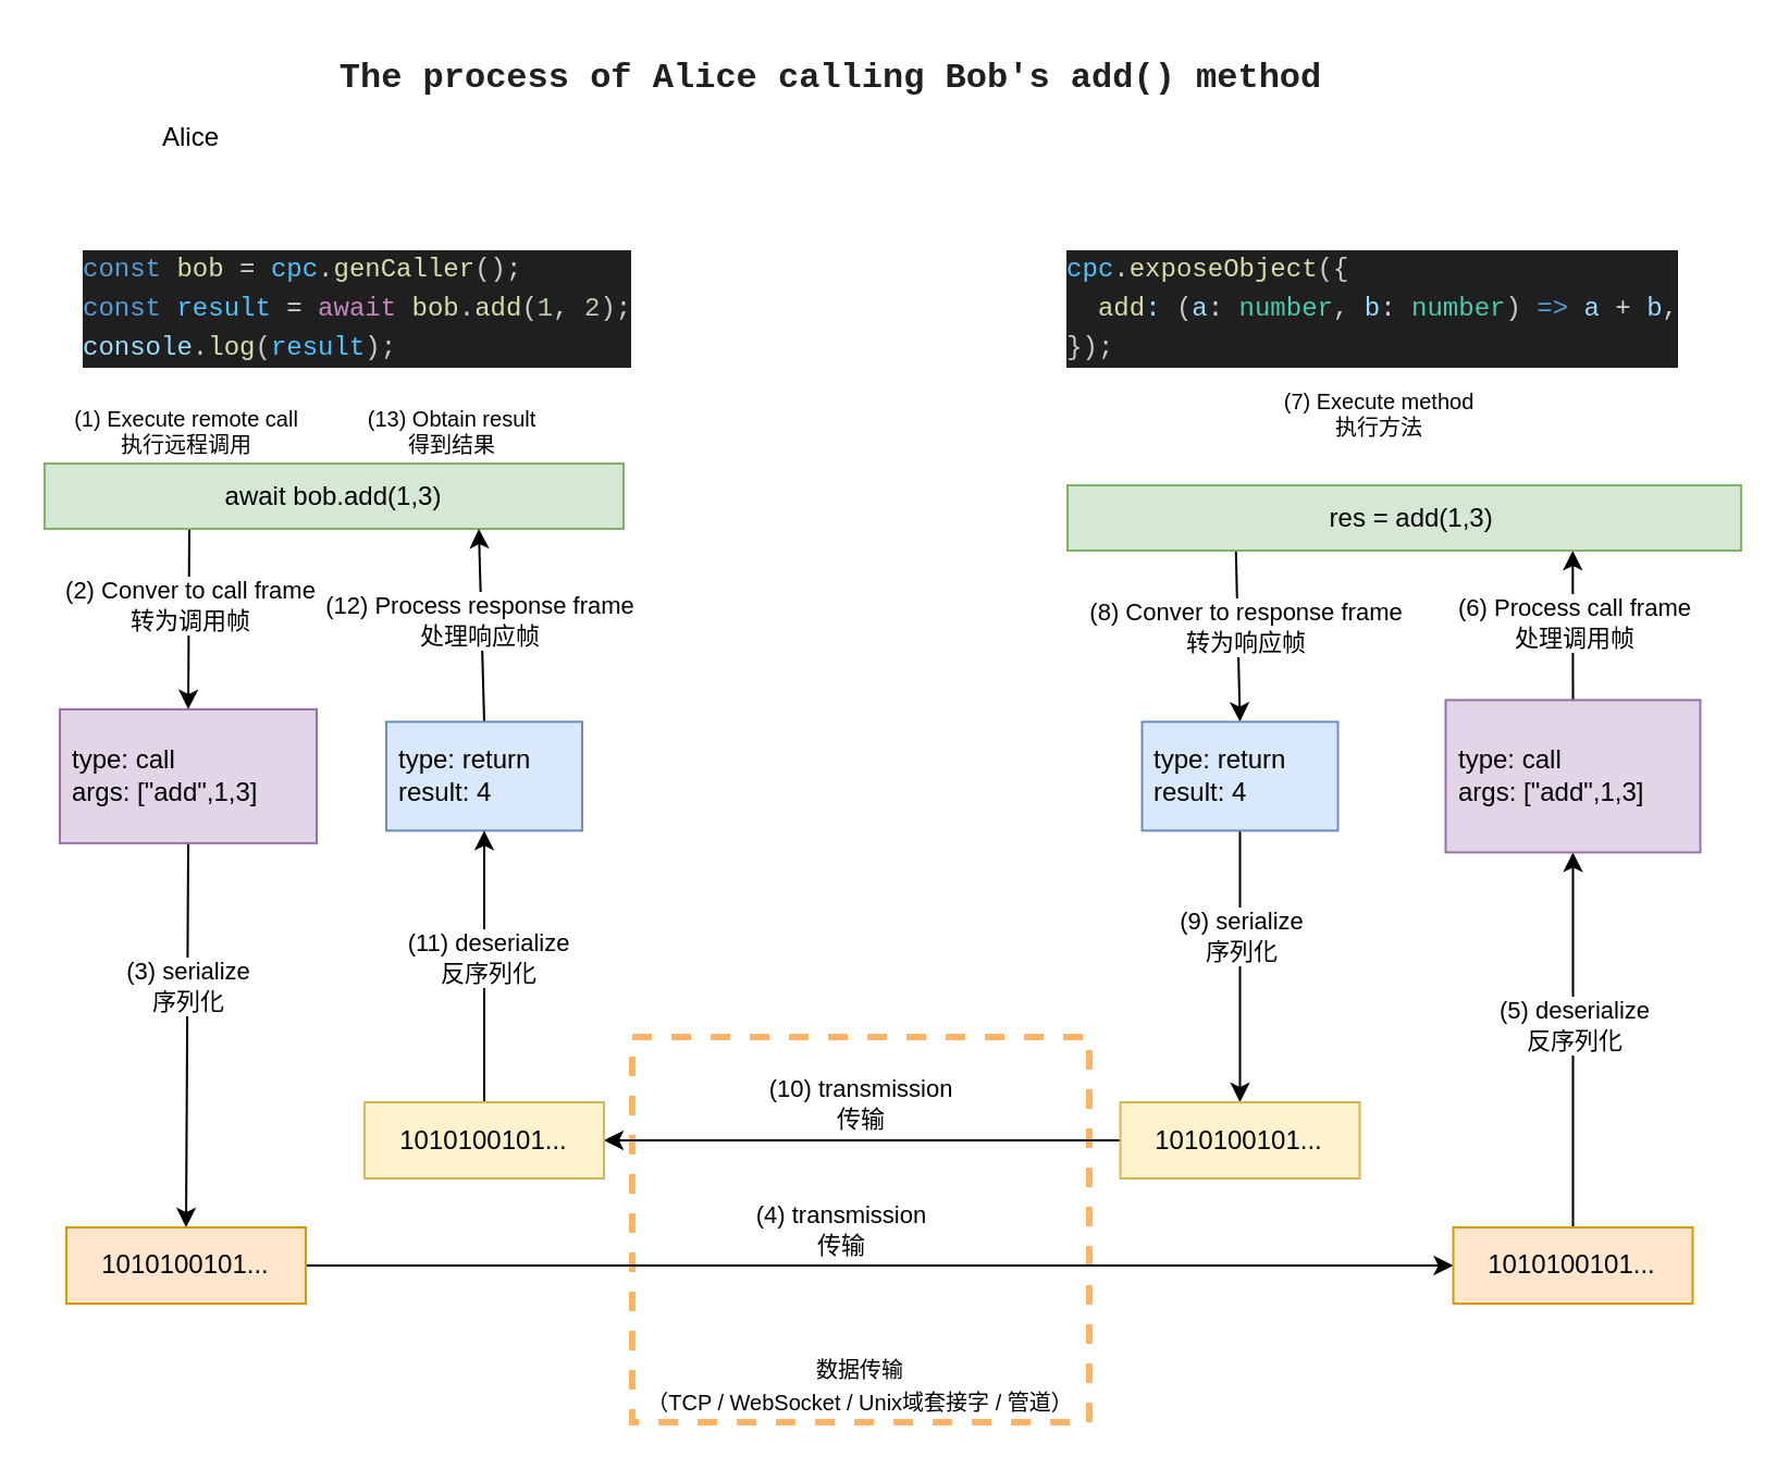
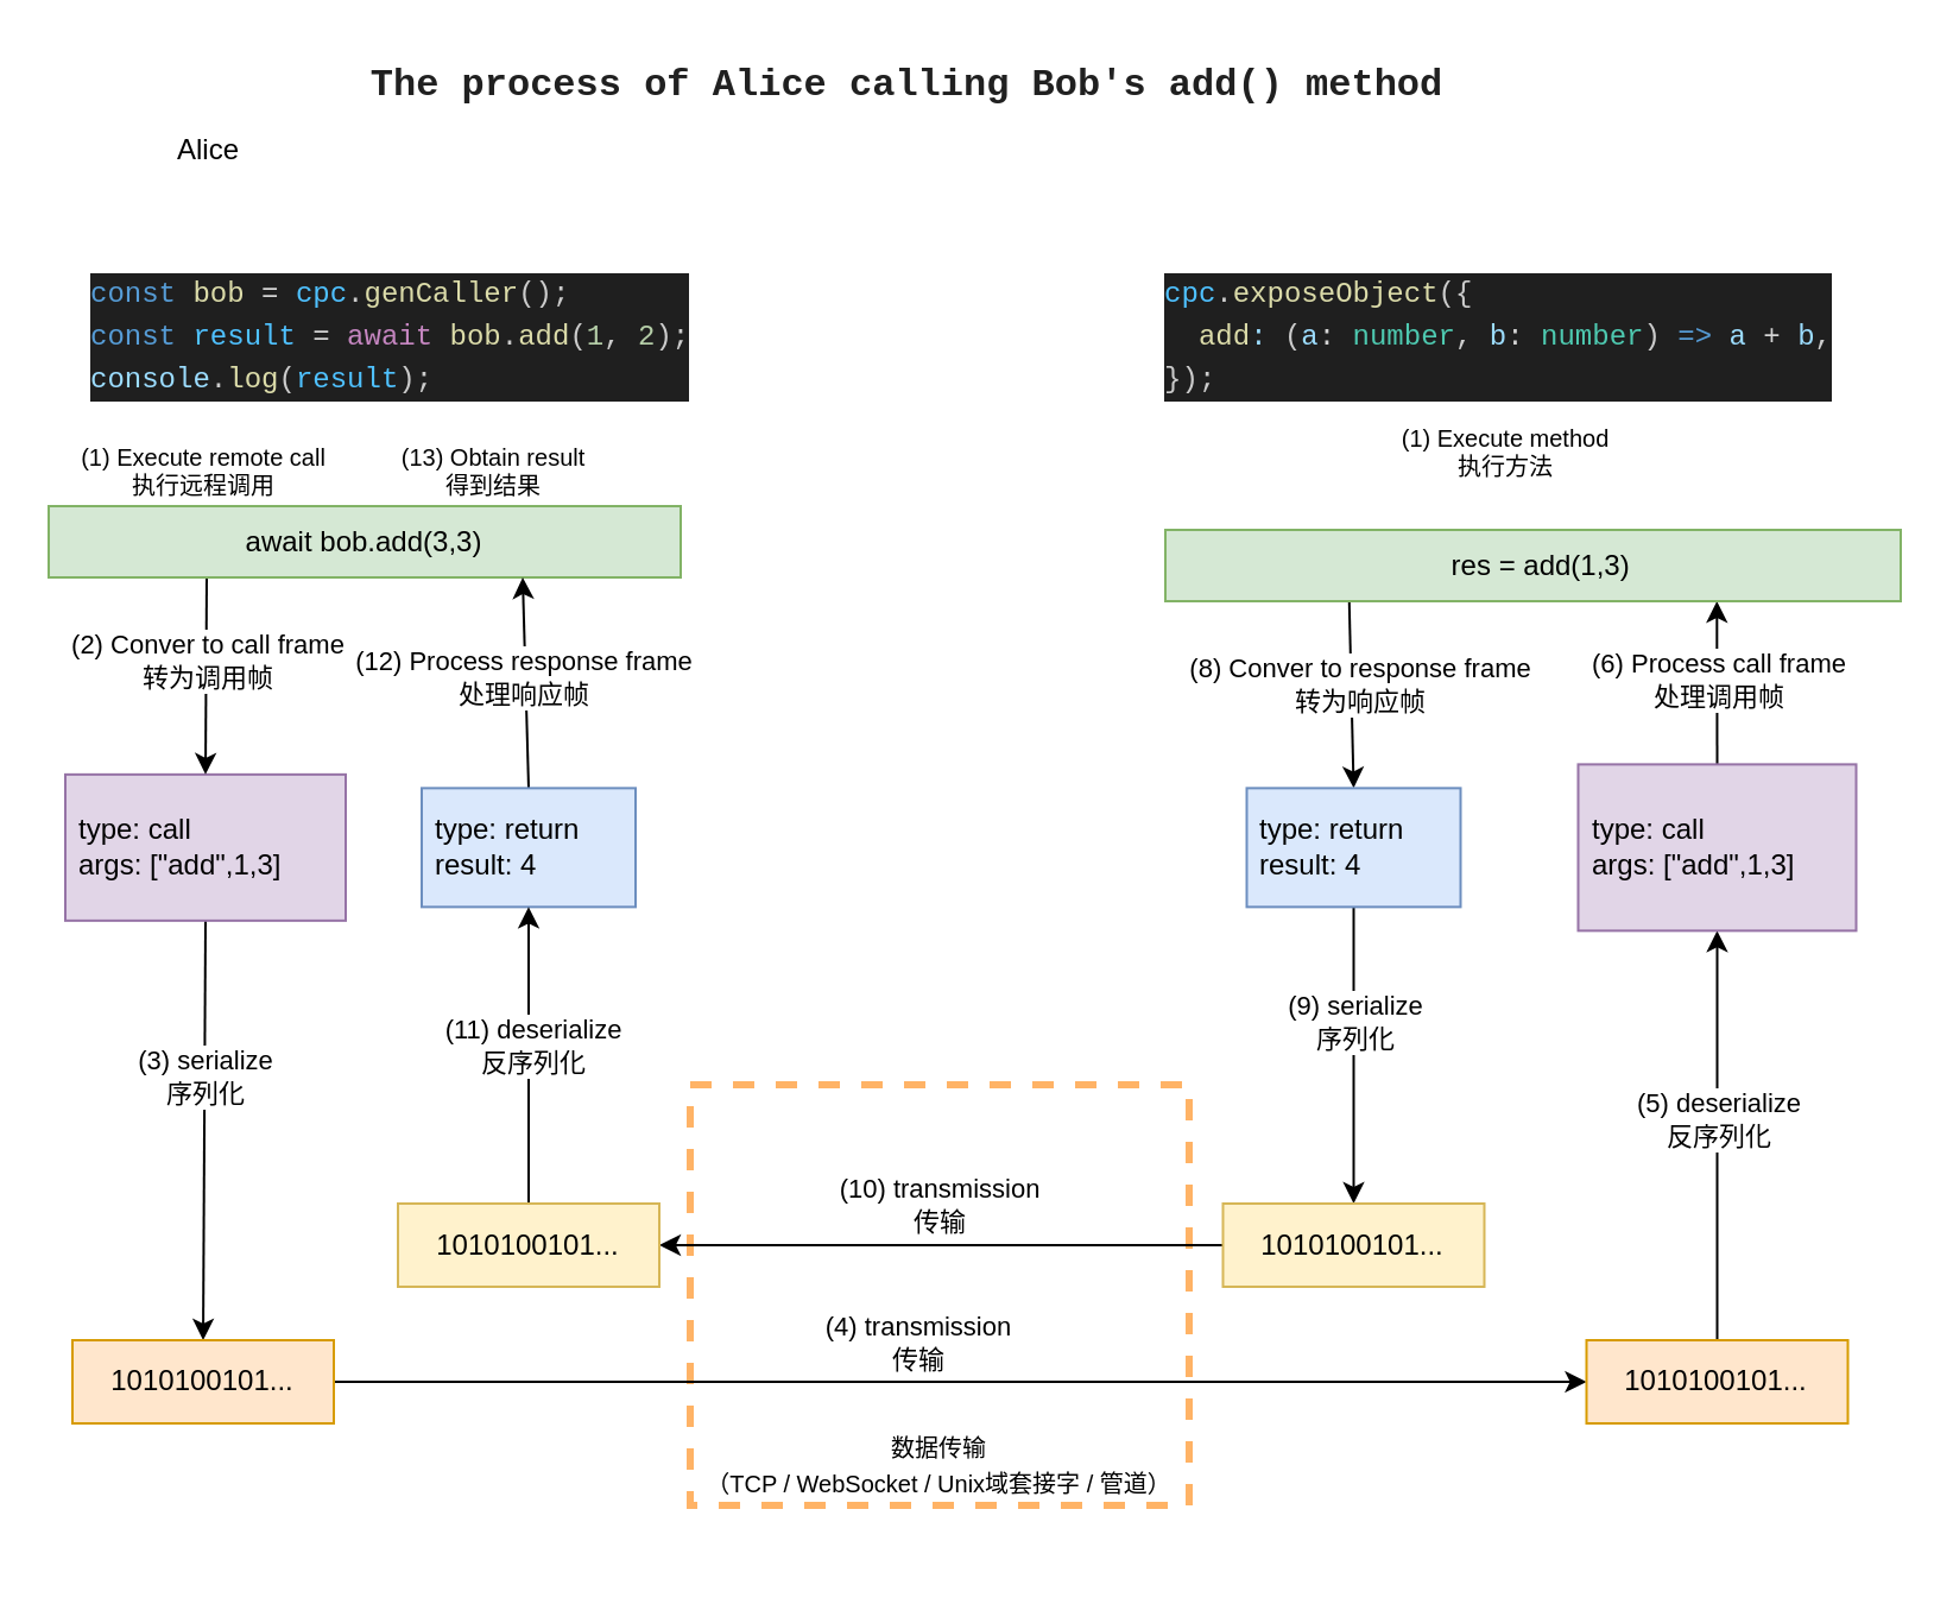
- <mxCell id="34" value="(7) Execute method&lt;br&gt;执行方法" style="text;html=1;align=center;verticalAlign=middle;resizable=0;points=[];autosize=1;strokeColor=none;fillColor=none;fontSize=10;" parent="1" vertex="1"><mxGeometry x="578" y="170" width="110" height="40" as="geometry" /></mxCell>
+ <mxCell id="34" value="(1) Execute method&lt;br&gt;执行方法" style="text;html=1;align=center;verticalAlign=middle;resizable=0;points=[];autosize=1;strokeColor=none;fillColor=none;fontSize=10;" parent="1" vertex="1"><mxGeometry x="578" y="170" width="110" height="40" as="geometry" /></mxCell>
- <mxCell id="8" value="&lt;span style=&quot;&quot;&gt;await bob.add(1,3)&lt;/span&gt;" style="rounded=0;whiteSpace=wrap;html=1;fillColor=#d5e8d4;strokeColor=#82b366;" parent="1" vertex="1"><mxGeometry x="20" y="212.5" width="266" height="30" as="geometry" /></mxCell>
+ <mxCell id="8" value="&lt;span style=&quot;&quot;&gt;await bob.add(3,3)&lt;/span&gt;" style="rounded=0;whiteSpace=wrap;html=1;fillColor=#d5e8d4;strokeColor=#82b366;" parent="1" vertex="1"><mxGeometry x="20" y="212.5" width="266" height="30" as="geometry" /></mxCell>
- <mxCell id="2" value="&lt;font style=&quot;font-size: 10px;&quot;&gt;&lt;span style=&quot;background-color: rgb(255, 255, 255);&quot;&gt;数据传输&lt;/span&gt;&lt;br style=&quot;border-color: var(--border-color);&quot;&gt;&lt;span style=&quot;background-color: rgb(255, 255, 255);&quot;&gt;（&lt;/span&gt;&lt;span style=&quot;border-color: var(--border-color);&quot;&gt;TCP / WebSocket / Unix域套接字 / 管道）&lt;/span&gt;&lt;/font&gt;" style="rounded=0;whiteSpace=wrap;html=1;dashed=1;fillColor=none;strokeColor=#FFB366;strokeWidth=3;labelPosition=center;verticalLabelPosition=middle;align=center;verticalAlign=bottom;" parent="1" vertex="1"><mxGeometry x="290" y="476" width="210" height="177" as="geometry" /></mxCell>
+ <mxCell id="2" value="&lt;font style=&quot;font-size: 10px;&quot;&gt;&lt;span style=&quot;background-color: rgb(255, 255, 255);&quot;&gt;数据传输&lt;/span&gt;&lt;br style=&quot;border-color: var(--border-color);&quot;&gt;&lt;span style=&quot;background-color: rgb(255, 255, 255);&quot;&gt;（&lt;/span&gt;&lt;span style=&quot;border-color: var(--border-color);&quot;&gt;TCP / WebSocket / Unix域套接字 / 管道）&lt;/span&gt;&lt;/font&gt;" style="rounded=0;whiteSpace=wrap;html=1;dashed=1;fillColor=none;strokeColor=#FFB366;strokeWidth=3;labelPosition=center;verticalLabelPosition=middle;align=center;verticalAlign=bottom;" parent="1" vertex="1"><mxGeometry x="290" y="456" width="210" height="177" as="geometry" /></mxCell>
